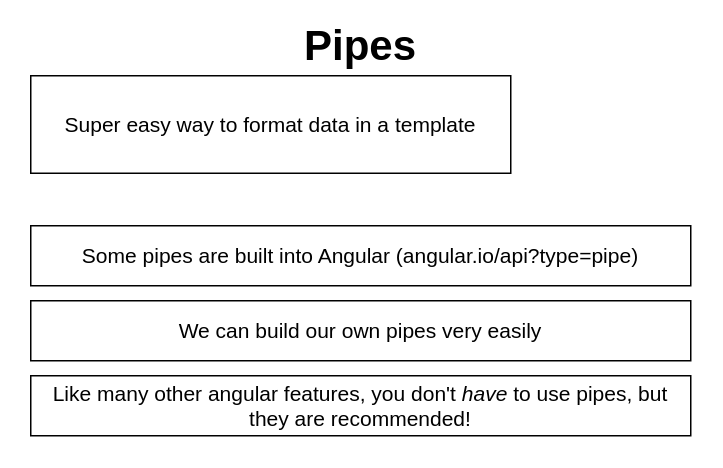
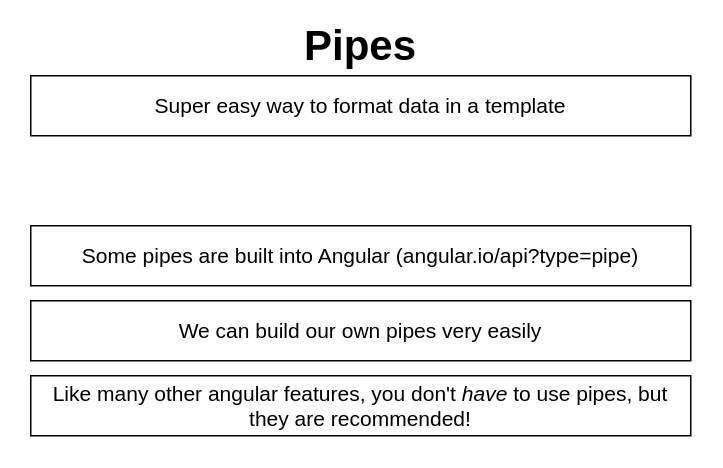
- <mxCell id="3" value="Super easy way to format data in a template" style="rounded=0;whiteSpace=wrap;html=1;fontSize=14;" vertex="1" parent="1"><mxGeometry x="20" y="50" width="320" height="65" as="geometry" /></mxCell>
+ <mxCell id="3" value="Super easy way to format data in a template" style="rounded=0;whiteSpace=wrap;html=1;fontSize=14;" vertex="1" parent="1"><mxGeometry x="20" y="50" width="440" height="40" as="geometry" /></mxCell>
